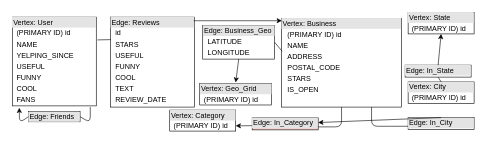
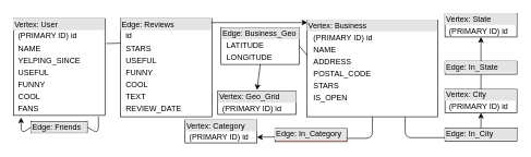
- <mxCell id="15" value="&lt;div style=&quot;box-sizing: border-box ; width: 100% ; background: #e4e4e4 ; padding: 2px&quot;&gt;Edge: In_State&lt;/div&gt;" style="verticalAlign=top;align=left;overflow=fill;html=1;" parent="1" vertex="1"><mxGeometry x="675" y="108" width="110" height="20" as="geometry" /></mxCell>
+ <mxCell id="15" value="&lt;div style=&quot;box-sizing: border-box ; width: 100% ; background: #e4e4e4 ; padding: 2px&quot;&gt;Edge: In_State&lt;/div&gt;" style="verticalAlign=top;align=left;overflow=fill;html=1;" parent="1" vertex="1"><mxGeometry x="680" y="93" width="110" height="20" as="geometry" /></mxCell>
- <mxCell id="17" value="" style="endArrow=classic;html=1;exitX=0.5;exitY=0;exitDx=0;exitDy=0;" parent="1" source="14" target="8" edge="1"><mxGeometry width="50" height="50" relative="1" as="geometry"><mxPoint x="735" y="188" as="sourcePoint" /><mxPoint x="390" y="508" as="targetPoint" /></mxGeometry></mxCell>
+ <mxCell id="17" value="" style="endArrow=classic;html=1;entryX=0.5;entryY=1;entryDx=0;entryDy=0;exitX=0.5;exitY=0;exitDx=0;exitDy=0;" parent="1" source="14" target="7" edge="1"><mxGeometry width="50" height="50" relative="1" as="geometry"><mxPoint x="735" y="188" as="sourcePoint" /><mxPoint x="390" y="508" as="targetPoint" /></mxGeometry></mxCell>
